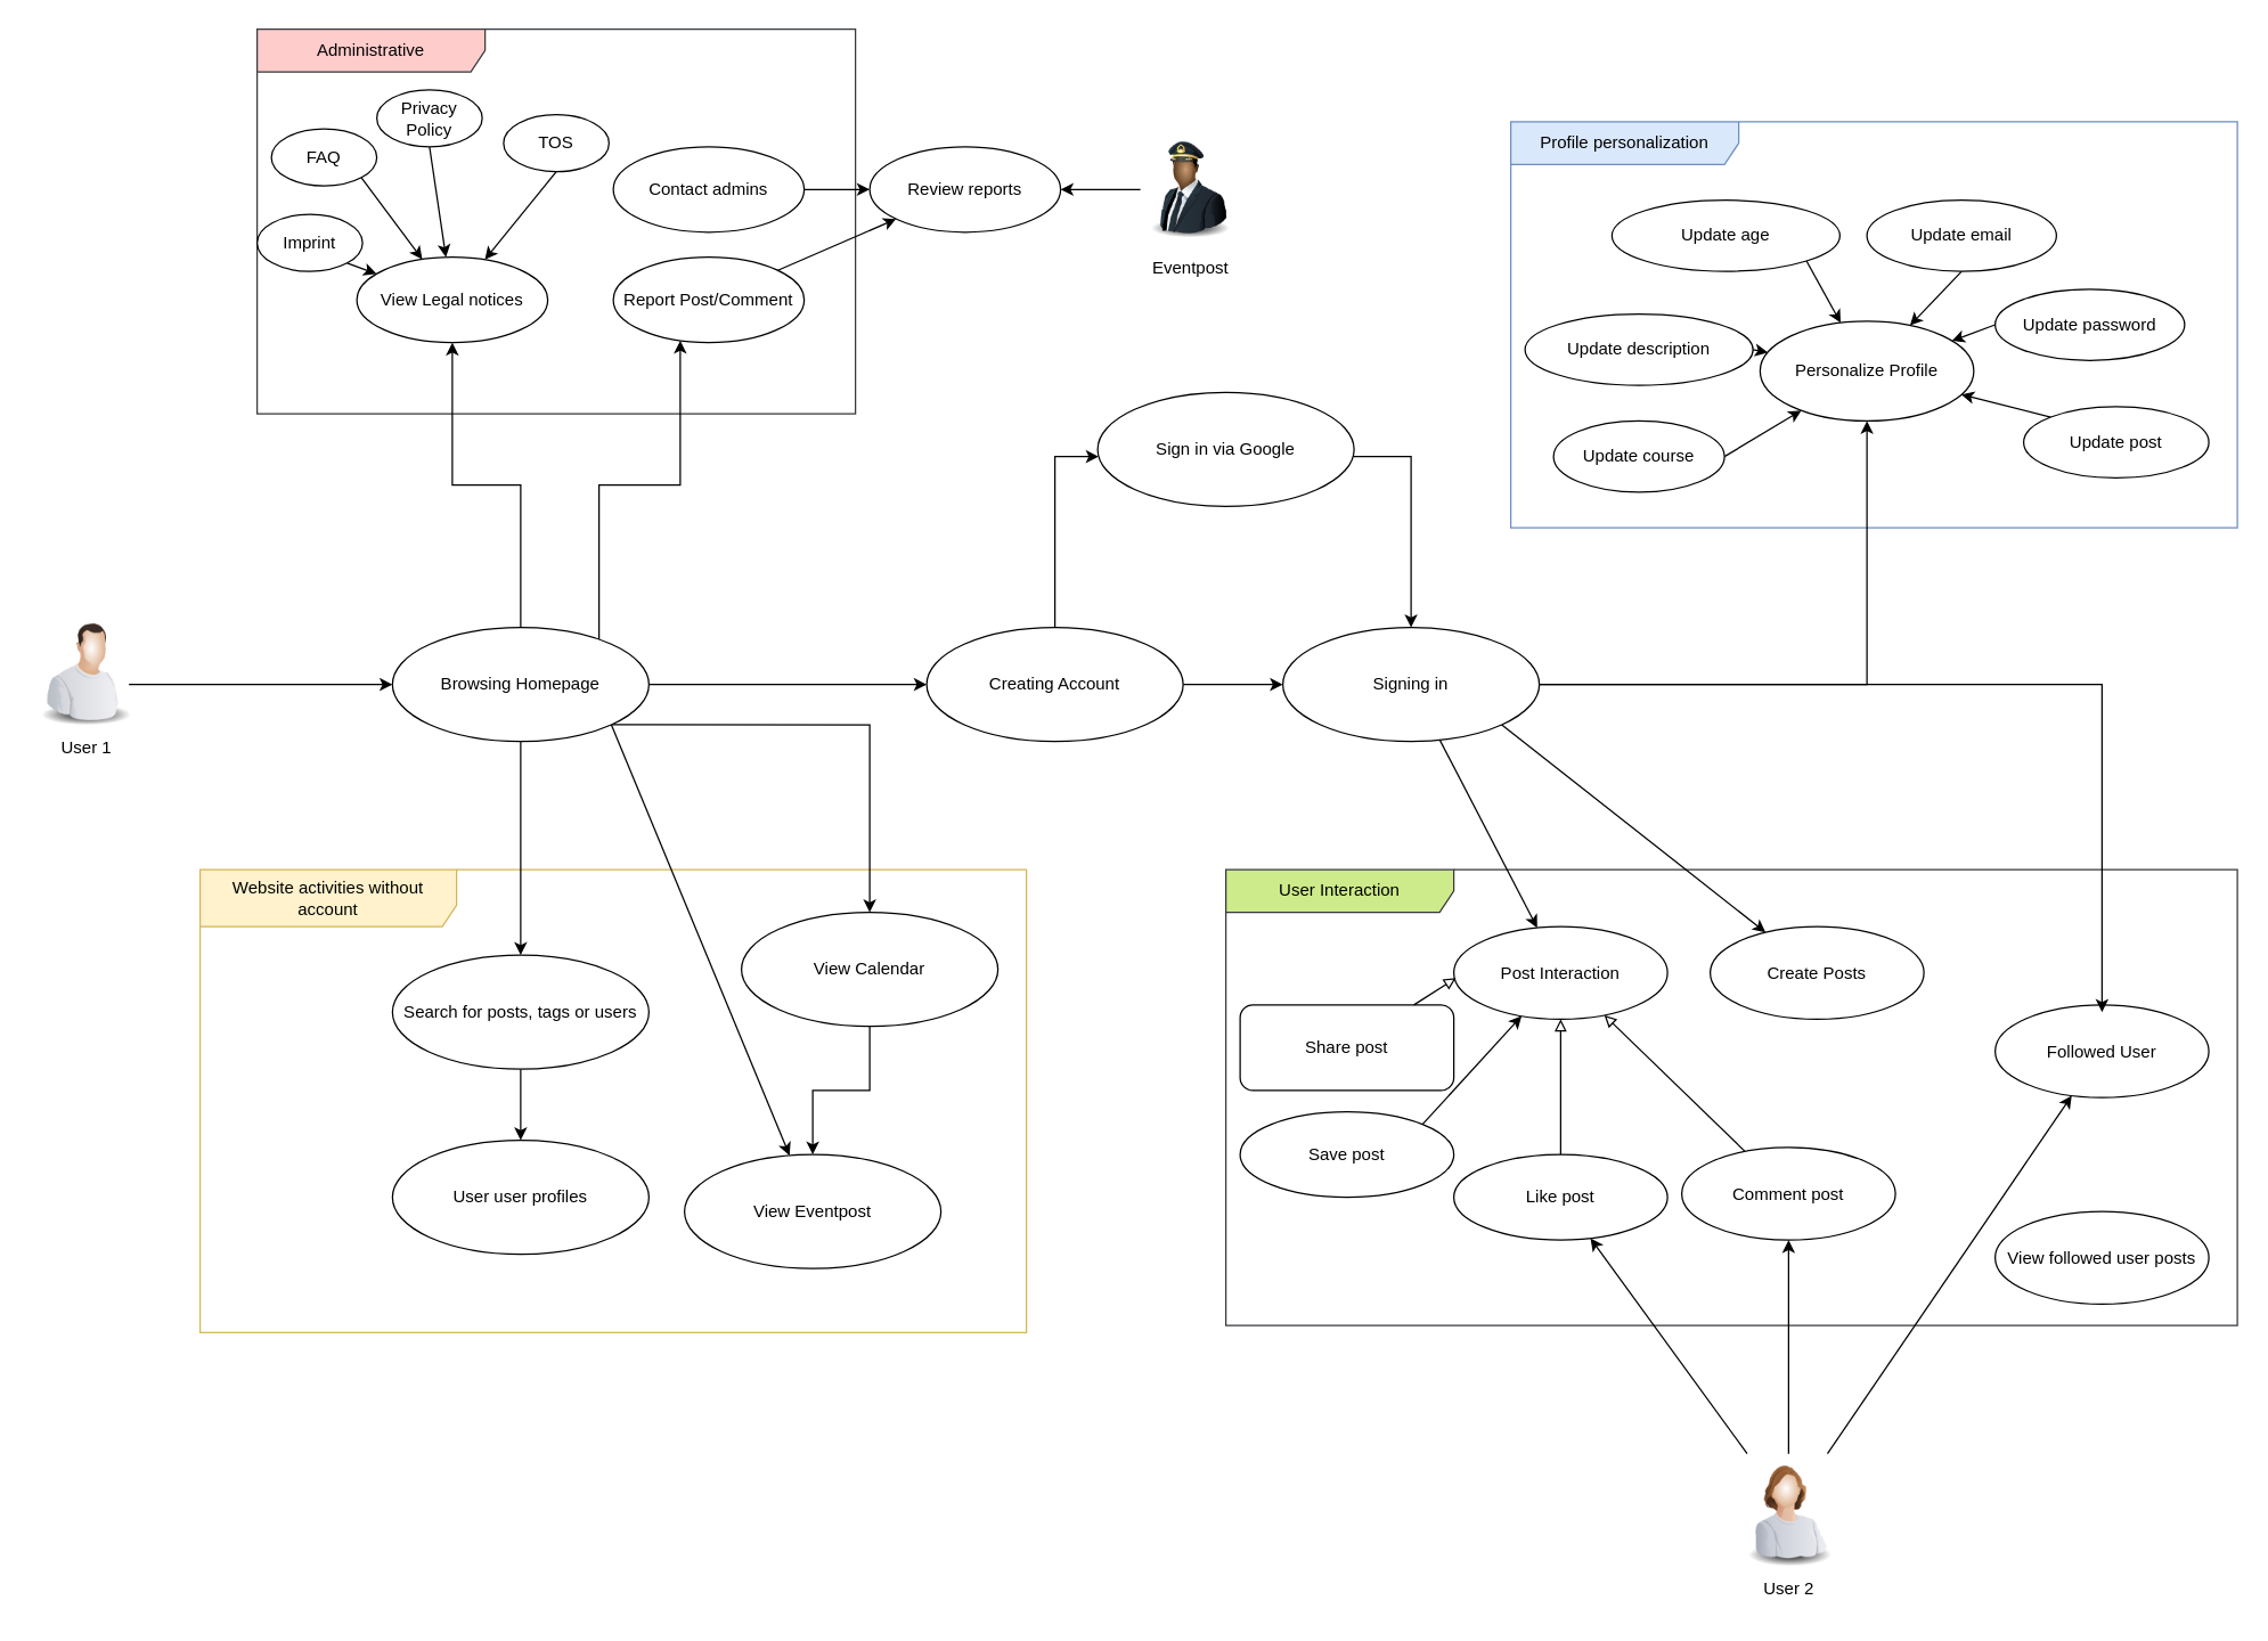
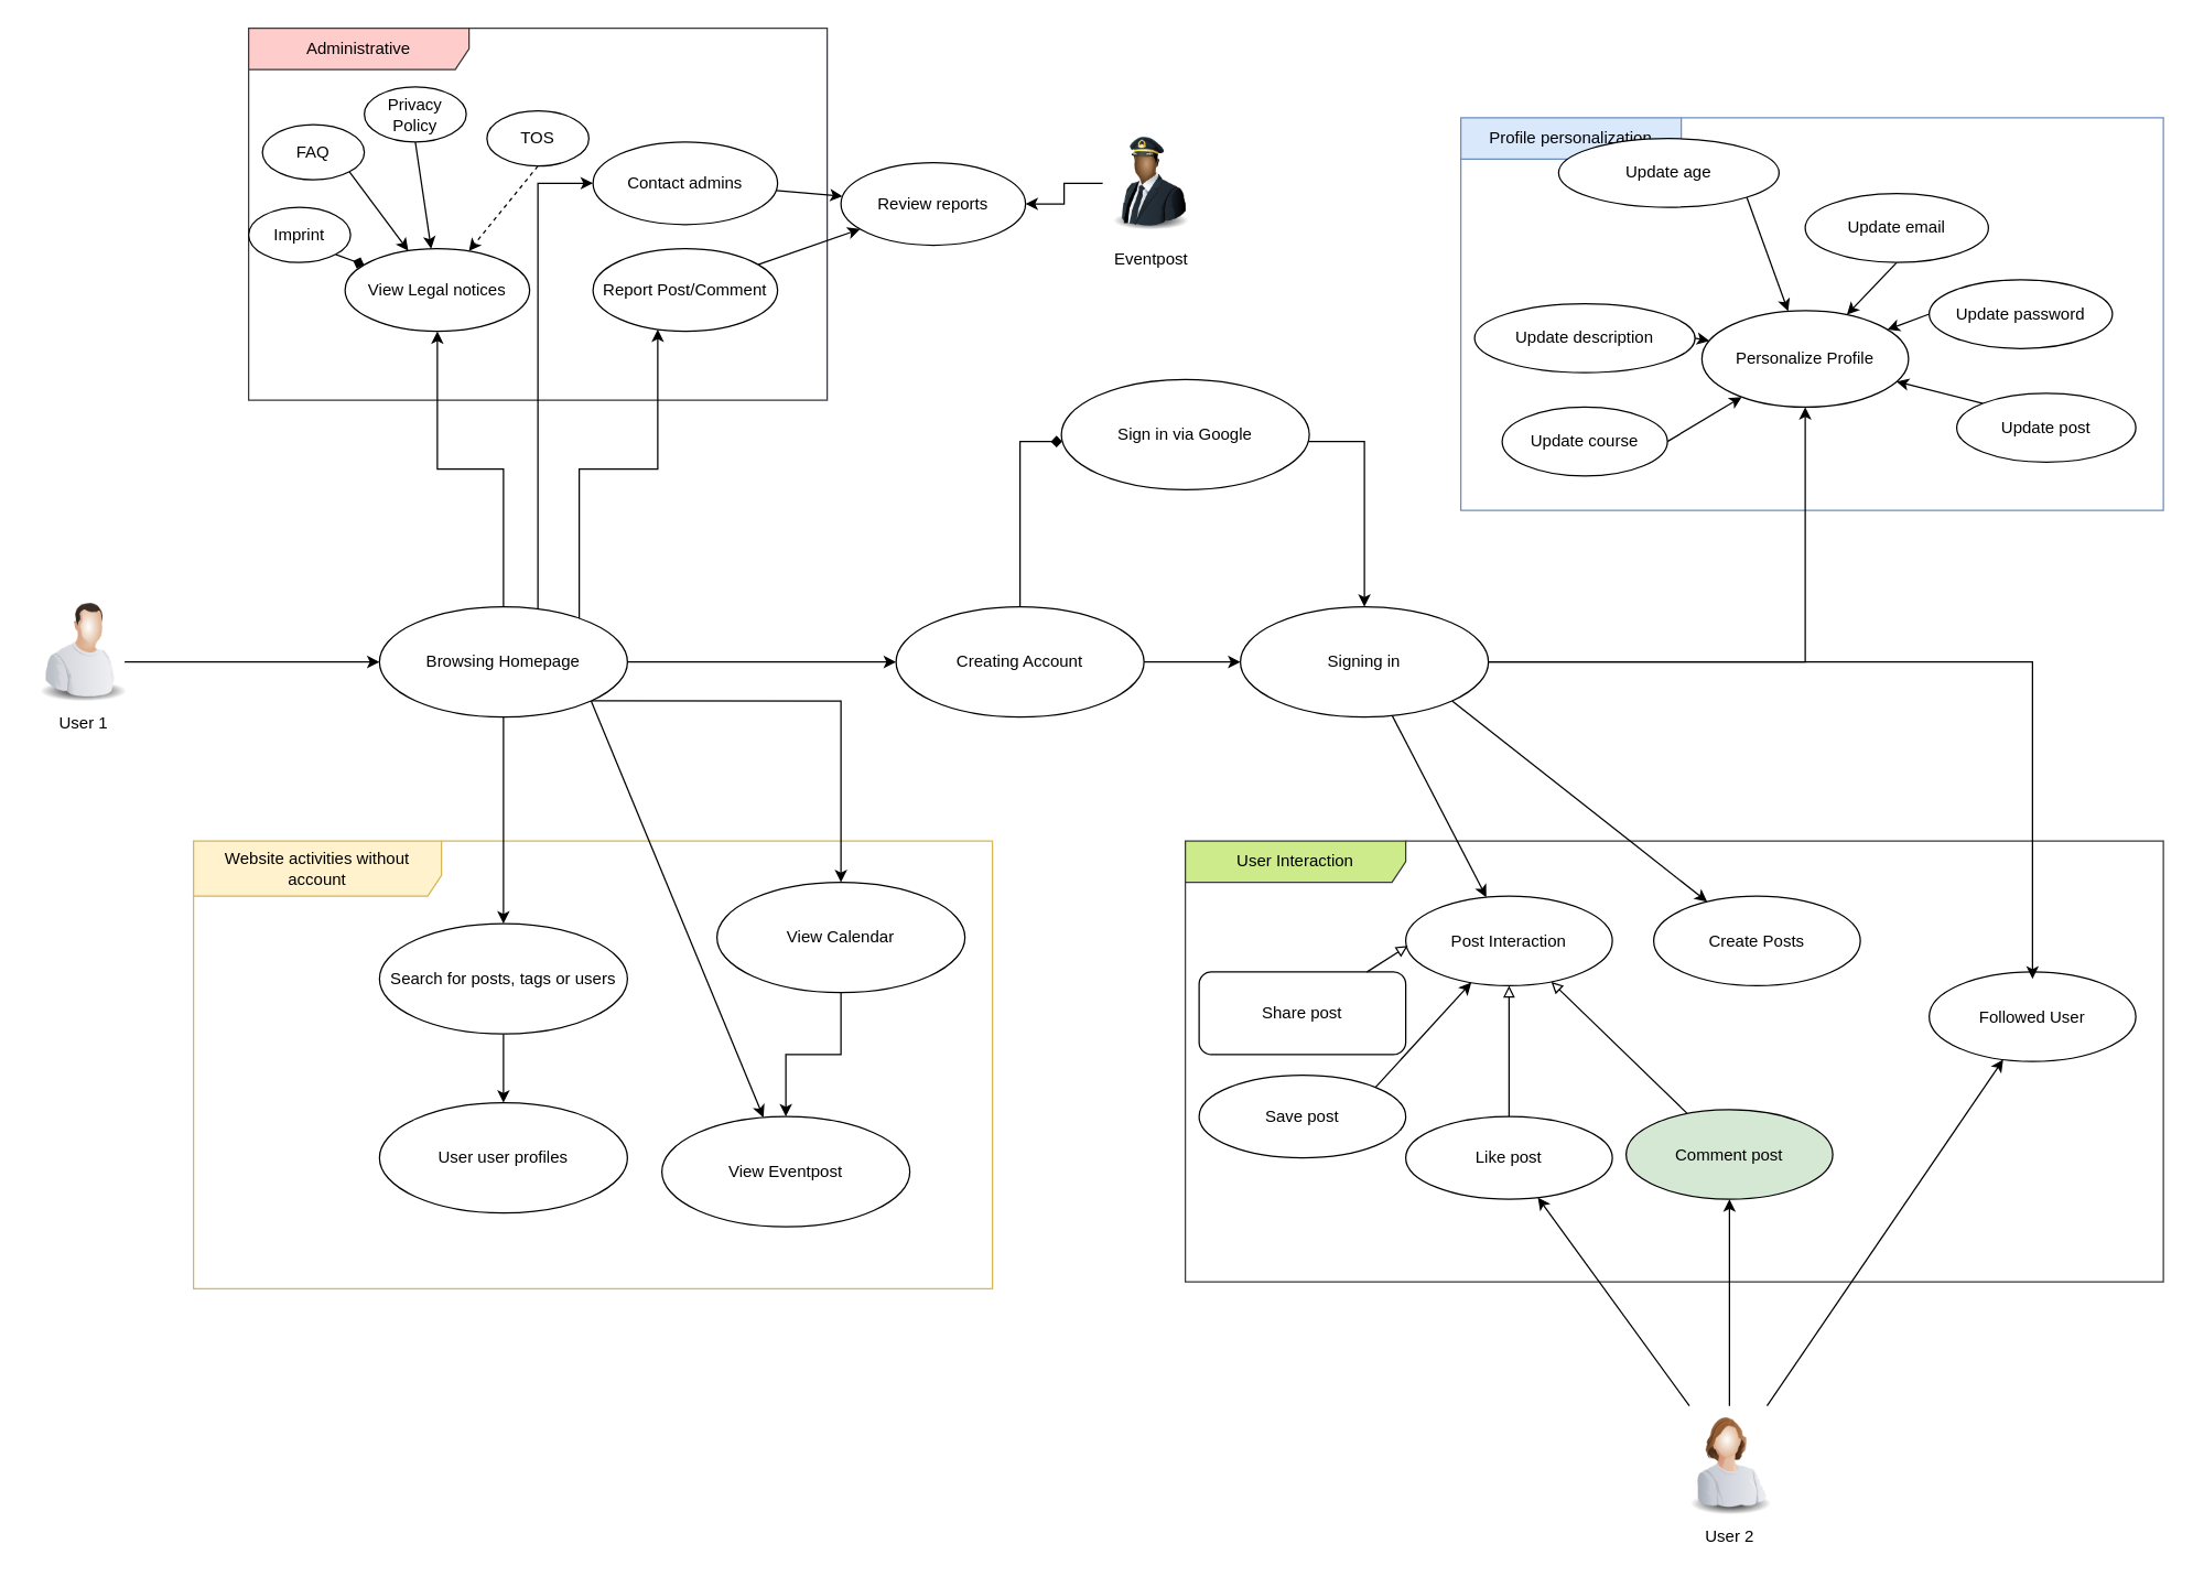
- <mxCell id="78" value="Review reports" style="ellipse;whiteSpace=wrap;html=1;" parent="1" vertex="1"><mxGeometry x="610" y="102.5" width="134" height="60" as="geometry" /></mxCell>
+ <mxCell id="78" value="Review reports" style="ellipse;whiteSpace=wrap;html=1;" parent="1" vertex="1"><mxGeometry x="610" y="117.5" width="134" height="60" as="geometry" /></mxCell>
- <mxCell id="35" style="rounded=0;orthogonalLoop=1;jettySize=auto;html=1;exitX=0.5;exitY=1;exitDx=0;exitDy=0;" parent="29" source="36" target="32" edge="1"><mxGeometry relative="1" as="geometry" /></mxCell>
+ <mxCell id="35" style="rounded=0;orthogonalLoop=1;jettySize=auto;html=1;exitX=0.5;exitY=1;exitDx=0;exitDy=0;dashed=1;" parent="29" source="36" target="32" edge="1"><mxGeometry relative="1" as="geometry" /></mxCell>
- <mxCell id="13" value="Update age" style="ellipse;whiteSpace=wrap;html=1;" parent="2" vertex="1"><mxGeometry x="71" y="55" width="160" height="50" as="geometry" /></mxCell>
+ <mxCell id="13" value="Update age" style="ellipse;whiteSpace=wrap;html=1;" parent="2" vertex="1"><mxGeometry x="71" y="15" width="160" height="50" as="geometry" /></mxCell>
- <mxCell id="37" style="rounded=0;orthogonalLoop=1;jettySize=auto;html=1;exitX=1;exitY=1;exitDx=0;exitDy=0;" parent="29" source="38" target="32" edge="1"><mxGeometry relative="1" as="geometry" /></mxCell>
+ <mxCell id="37" style="rounded=0;orthogonalLoop=1;jettySize=auto;html=1;exitX=1;exitY=1;exitDx=0;exitDy=0;endArrow=diamond;" parent="29" source="38" target="32" edge="1"><mxGeometry relative="1" as="geometry" /></mxCell>
+ <mxCell id="53" style="edgeStyle=orthogonalEdgeStyle;rounded=0;orthogonalLoop=1;jettySize=auto;html=1;entryX=0;entryY=0.5;entryDx=0;entryDy=0;" parent="1" source="56" target="40" edge="1"><mxGeometry relative="1" as="geometry"><Array as="points"><mxPoint x="390" y="132" /></Array></mxGeometry></mxCell>
- <mxCell id="58" style="edgeStyle=orthogonalEdgeStyle;rounded=0;orthogonalLoop=1;jettySize=auto;html=1;" parent="1" source="60" target="77" edge="1"><mxGeometry relative="1" as="geometry"><Array as="points"><mxPoint x="740" y="320" /></Array></mxGeometry></mxCell>
+ <mxCell id="58" style="edgeStyle=orthogonalEdgeStyle;rounded=0;orthogonalLoop=1;jettySize=auto;html=1;endArrow=diamond;" parent="1" source="60" target="77" edge="1"><mxGeometry relative="1" as="geometry"><Array as="points"><mxPoint x="740" y="320" /></Array></mxGeometry></mxCell>
- <mxCell id="20" value="Comment post" style="ellipse;whiteSpace=wrap;html=1;" parent="16" vertex="1"><mxGeometry x="320" y="195" width="150" height="65" as="geometry" /></mxCell>
+ <mxCell id="20" value="Comment post" style="ellipse;whiteSpace=wrap;html=1;fillColor=#d5e8d4;" parent="16" vertex="1"><mxGeometry x="320" y="195" width="150" height="65" as="geometry" /></mxCell>
- <mxCell id="28" value="View followed user posts" style="ellipse;whiteSpace=wrap;html=1;" parent="16" vertex="1"><mxGeometry x="540" y="240" width="150" height="65" as="geometry" /></mxCell>
